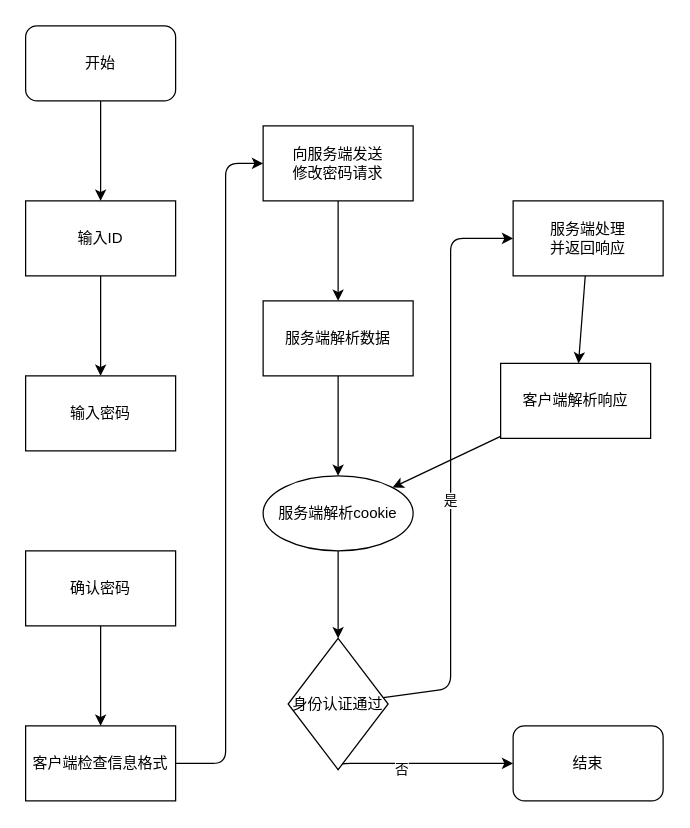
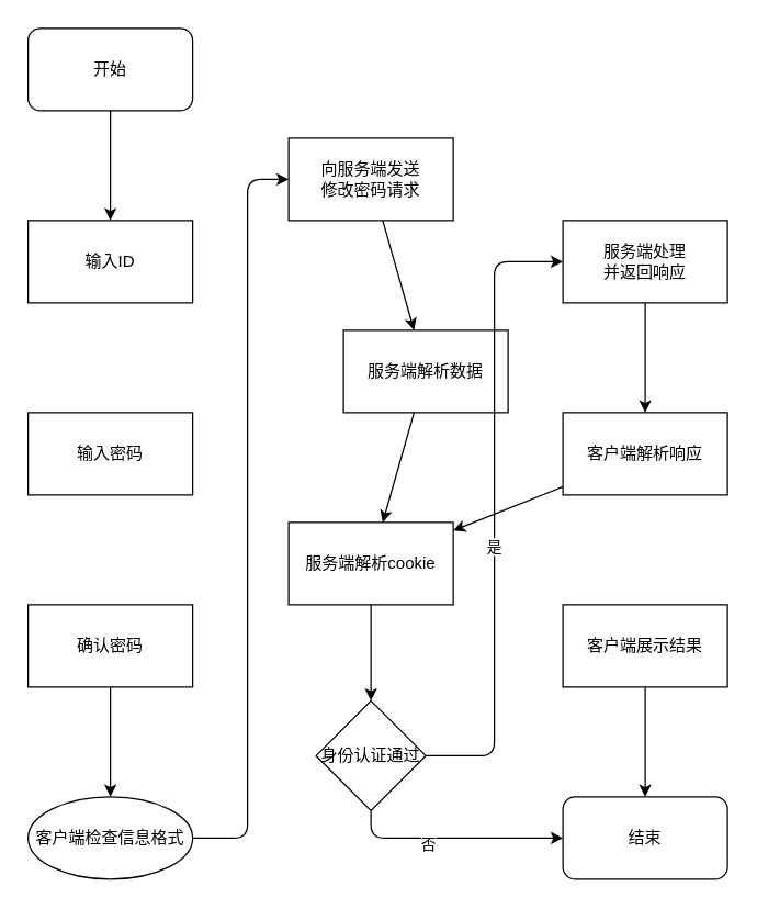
- <mxCell id="4" value="" style="edgeStyle=none;html=1;" parent="1" source="5" target="6" edge="1"><mxGeometry relative="1" as="geometry" /></mxCell>
- <mxCell id="14" value="服务端解析数据" style="whiteSpace=wrap;html=1;rounded=0;" parent="1" vertex="1"><mxGeometry x="210" y="240" width="120" height="60" as="geometry" /></mxCell>
+ <mxCell id="14" value="服务端解析数据" style="whiteSpace=wrap;html=1;rounded=0;" parent="1" vertex="1"><mxGeometry x="250" y="240" width="120" height="60" as="geometry" /></mxCell>
- <mxCell id="25" value="客户端解析响应" style="whiteSpace=wrap;html=1;rounded=0;" parent="1" vertex="1"><mxGeometry x="400" y="290" width="120" height="60" as="geometry" /></mxCell>
+ <mxCell id="25" value="客户端解析响应" style="whiteSpace=wrap;html=1;rounded=0;" parent="1" vertex="1"><mxGeometry x="410" y="300" width="120" height="60" as="geometry" /></mxCell>
- <mxCell id="16" value="服务端解析cookie" style="ellipse;whiteSpace=wrap;html=1;" parent="1" vertex="1"><mxGeometry x="210" y="380" width="120" height="60" as="geometry" /></mxCell>
+ <mxCell id="16" value="服务端解析cookie" style="whiteSpace=wrap;html=1;rounded=0;" parent="1" vertex="1"><mxGeometry x="210" y="380" width="120" height="60" as="geometry" /></mxCell>
+ <mxCell id="27" value="客户端展示结果" style="whiteSpace=wrap;html=1;rounded=0;" parent="1" vertex="1"><mxGeometry x="410" y="440" width="120" height="60" as="geometry" /></mxCell>
+ <mxCell id="26" style="edgeStyle=none;html=1;exitX=0.5;exitY=1;exitDx=0;exitDy=0;entryX=0.5;entryY=0;entryDx=0;entryDy=0;" parent="1" source="27" target="28" edge="1"><mxGeometry relative="1" as="geometry" /></mxCell>
- <mxCell id="21" value="身份认证通过" style="rhombus;whiteSpace=wrap;html=1;rounded=0;" parent="1" vertex="1"><mxGeometry x="230" y="510" width="80" height="105" as="geometry" /></mxCell>
+ <mxCell id="21" value="身份认证通过" style="rhombus;whiteSpace=wrap;html=1;rounded=0;" parent="1" vertex="1"><mxGeometry x="230" y="510" width="80" height="80" as="geometry" /></mxCell>
- <mxCell id="10" value="客户端检查信息格式" style="whiteSpace=wrap;html=1;rounded=0;" parent="1" vertex="1"><mxGeometry x="20" y="580" width="120" height="60" as="geometry" /></mxCell>
+ <mxCell id="10" value="客户端检查信息格式" style="ellipse;whiteSpace=wrap;html=1;" parent="1" vertex="1"><mxGeometry x="20" y="580" width="120" height="60" as="geometry" /></mxCell>
